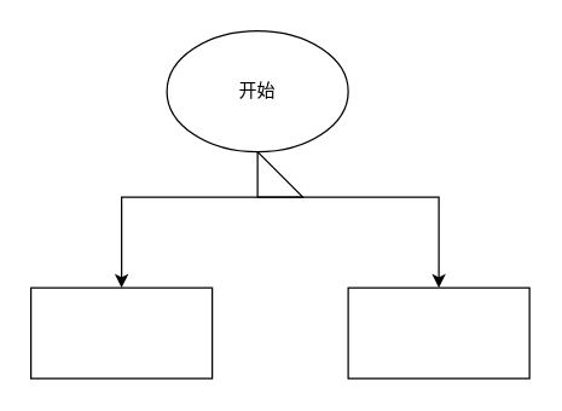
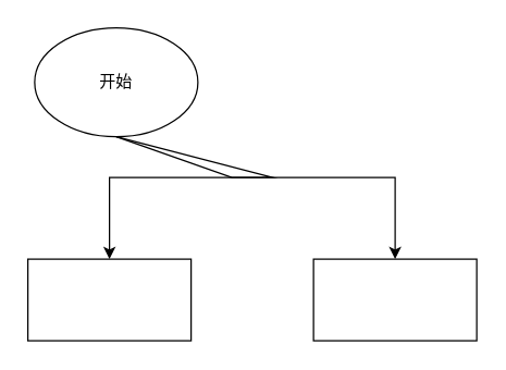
- <mxCell id="2" value="开始" style="ellipse;whiteSpace=wrap;html=1;" vertex="1" parent="1"><mxGeometry x="110" y="20" width="120" height="80" as="geometry" /></mxCell>
+ <mxCell id="2" value="开始" style="ellipse;whiteSpace=wrap;html=1;" vertex="1" parent="1"><mxGeometry x="25" y="20" width="120" height="80" as="geometry" /></mxCell>
